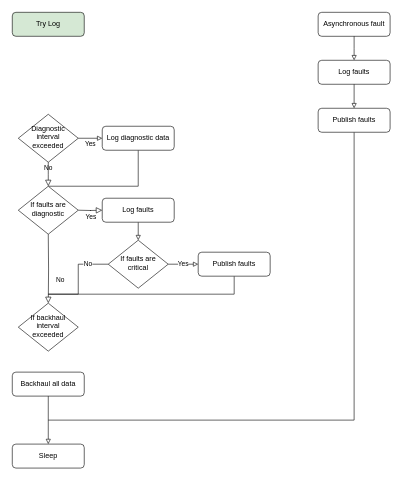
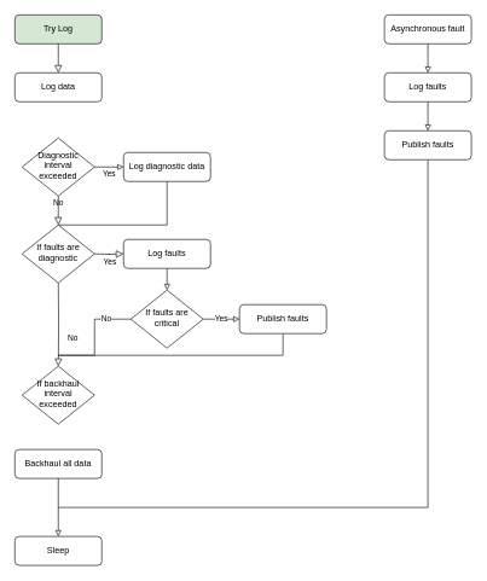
+ <mxCell id="14" value="" style="edgeStyle=orthogonalEdgeStyle;rounded=0;html=1;jettySize=auto;orthogonalLoop=1;fontSize=11;endArrow=block;endFill=0;endSize=8;strokeWidth=1;shadow=0;labelBackgroundColor=none;exitX=0.5;exitY=1;exitDx=0;exitDy=0;entryX=0.5;entryY=0;entryDx=0;entryDy=0;" edge="1" parent="1" source="2" target="13"><mxGeometry y="10" relative="1" as="geometry"><mxPoint as="offset" /><mxPoint x="90" y="150" as="sourcePoint" /><mxPoint x="90" y="200" as="targetPoint" /><Array as="points"><mxPoint x="80" y="80" /><mxPoint x="80" y="80" /></Array></mxGeometry></mxCell>
+ <mxCell id="13" value="Log data" style="rounded=1;whiteSpace=wrap;html=1;fontSize=12;glass=0;strokeWidth=1;shadow=0;" vertex="1" parent="1"><mxGeometry x="20" y="100" width="120" height="40" as="geometry" /></mxCell>
